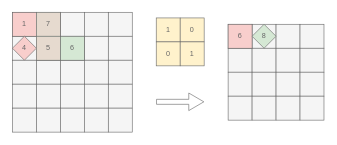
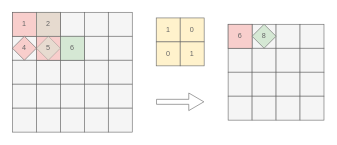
- <mxCell id="31" value="7" style="whiteSpace=wrap;html=1;aspect=fixed;fillColor=#d5e8d4;strokeColor=#666666;opacity=50;fontColor=#666666;" vertex="1" parent="1"><mxGeometry x="60" y="20" width="40" height="40" as="geometry" /></mxCell>
+ <mxCell id="31" value="2" style="whiteSpace=wrap;html=1;aspect=fixed;fillColor=#d5e8d4;strokeColor=#666666;opacity=50;fontColor=#666666;" vertex="1" parent="1"><mxGeometry x="60" y="20" width="40" height="40" as="geometry" /></mxCell>
- <mxCell id="32" value="5" style="whiteSpace=wrap;html=1;aspect=fixed;fillColor=#d5e8d4;strokeColor=#666666;opacity=50;fontColor=#666666;" vertex="1" parent="1"><mxGeometry x="60" y="60" width="40" height="40" as="geometry" /></mxCell>
+ <mxCell id="32" value="5" style="rhombus;whiteSpace=wrap;html=1;aspect=fixed;fillColor=#d5e8d4;strokeColor=#666666;opacity=50;fontColor=#666666;" vertex="1" parent="1"><mxGeometry x="60" y="60" width="40" height="40" as="geometry" /></mxCell>
